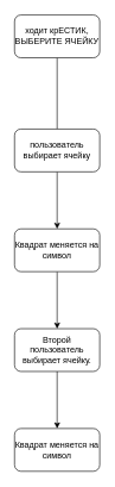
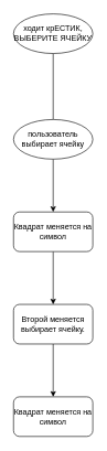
- <mxCell id="3" value="ходит крЕСТИК, ВЫБЕРИТЕ ЯЧЕЙКУ&lt;br&gt;" style="rounded=1;whiteSpace=wrap;html=1;" vertex="1" parent="1"><mxGeometry x="20" y="20" width="120" height="60" as="geometry" /></mxCell>
+ <mxCell id="3" value="ходит крЕСТИК, ВЫБЕРИТЕ ЯЧЕЙКУ&lt;br&gt;" style="ellipse;whiteSpace=wrap;html=1;" vertex="1" parent="1"><mxGeometry x="20" y="20" width="120" height="60" as="geometry" /></mxCell>
- <mxCell id="5" value="пользователь выбирает ячейку&lt;br&gt;" style="rounded=1;whiteSpace=wrap;html=1;" vertex="1" parent="1"><mxGeometry x="20" y="180" width="120" height="60" as="geometry" /></mxCell>
+ <mxCell id="5" value="пользователь выбирает ячейку&lt;br&gt;" style="ellipse;whiteSpace=wrap;html=1;" vertex="1" parent="1"><mxGeometry x="20" y="180" width="120" height="60" as="geometry" /></mxCell>
- <mxCell id="9" value="Второй пользователь выбирает ячейку." style="rounded=1;whiteSpace=wrap;html=1;" vertex="1" parent="1"><mxGeometry x="20" y="460" width="120" height="60" as="geometry" /></mxCell>
+ <mxCell id="9" value="Второй меняется выбирает ячейку." style="rounded=1;whiteSpace=wrap;html=1;" vertex="1" parent="1"><mxGeometry x="20" y="460" width="120" height="60" as="geometry" /></mxCell>
